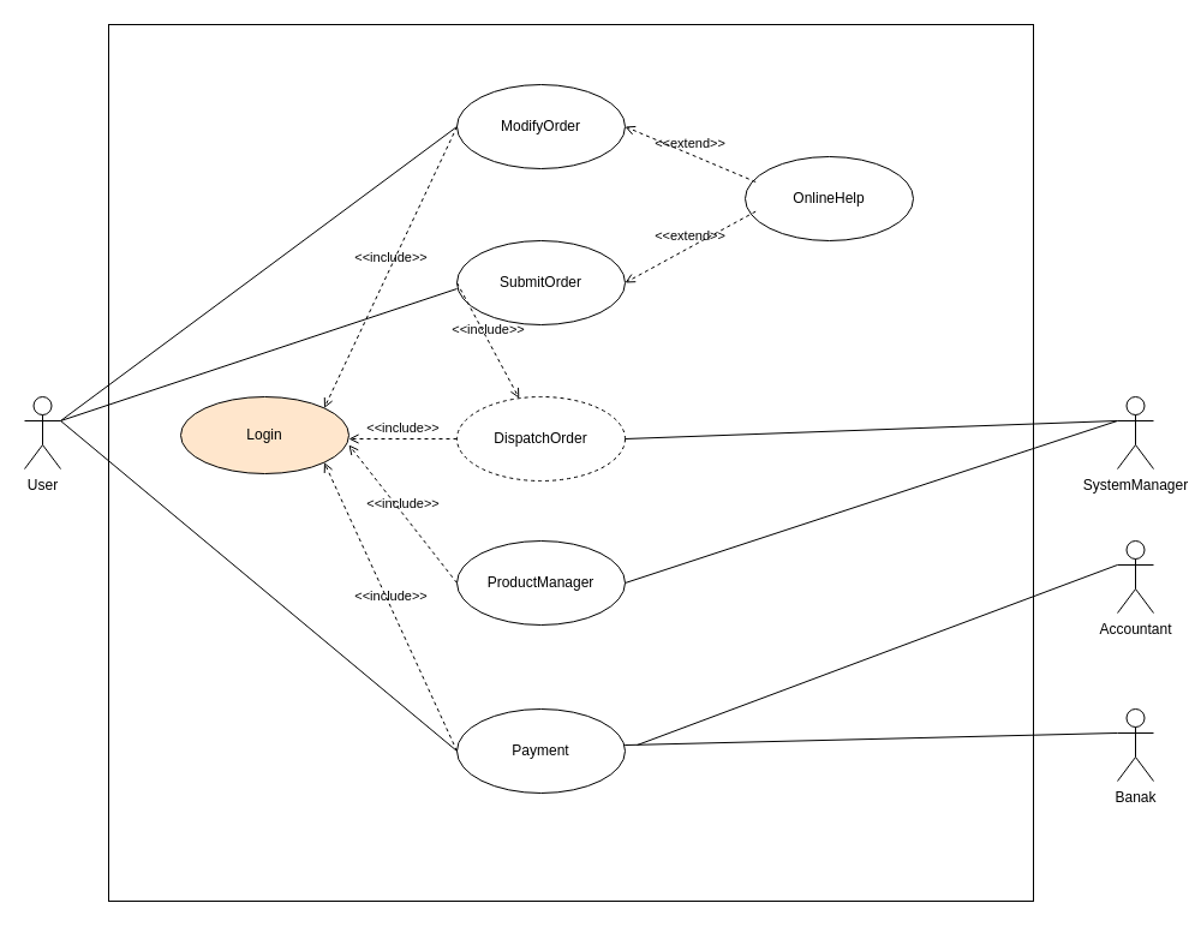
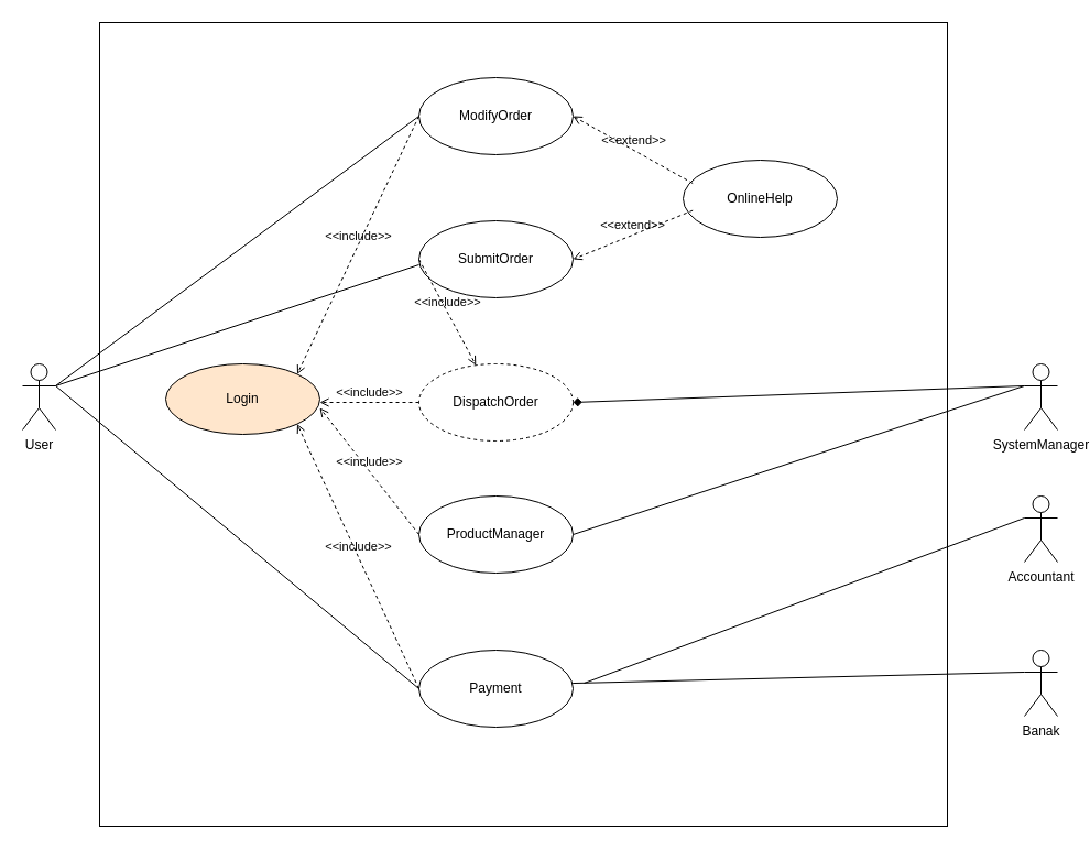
- <mxCell id="10" value="OnlineHelp" style="ellipse;whiteSpace=wrap;html=1;" vertex="1" parent="1"><mxGeometry x="620" y="130" width="140" height="70" as="geometry" /></mxCell>
+ <mxCell id="10" value="OnlineHelp" style="ellipse;whiteSpace=wrap;html=1;" vertex="1" parent="1"><mxGeometry x="620" y="145" width="140" height="70" as="geometry" /></mxCell>
- <mxCell id="24" value="" style="endArrow=none;html=1;rounded=0;exitX=0;exitY=0.333;exitDx=0;exitDy=0;exitPerimeter=0;entryX=1;entryY=0.5;entryDx=0;entryDy=0;" edge="1" parent="1" source="21" target="5"><mxGeometry width="50" height="50" relative="1" as="geometry"><mxPoint x="470" y="450" as="sourcePoint" /><mxPoint x="520" y="400" as="targetPoint" /></mxGeometry></mxCell>
+ <mxCell id="24" value="" style="endArrow=diamond;html=1;rounded=0;exitX=0;exitY=0.333;exitDx=0;exitDy=0;exitPerimeter=0;entryX=1;entryY=0.5;entryDx=0;entryDy=0;" edge="1" parent="1" source="21" target="5"><mxGeometry width="50" height="50" relative="1" as="geometry"><mxPoint x="470" y="450" as="sourcePoint" /><mxPoint x="520" y="400" as="targetPoint" /></mxGeometry></mxCell>
